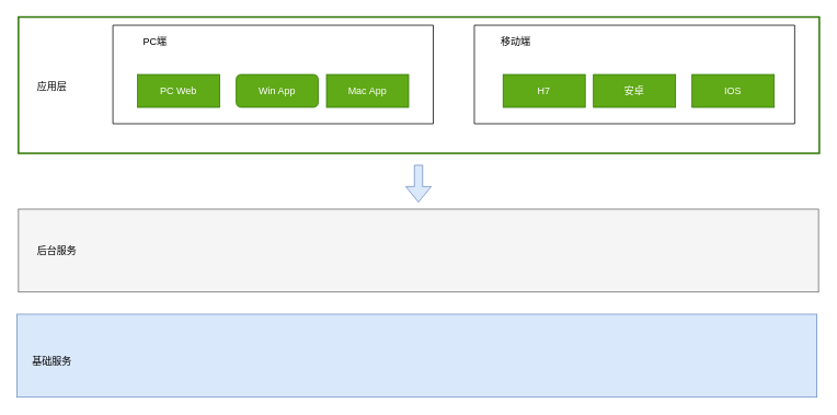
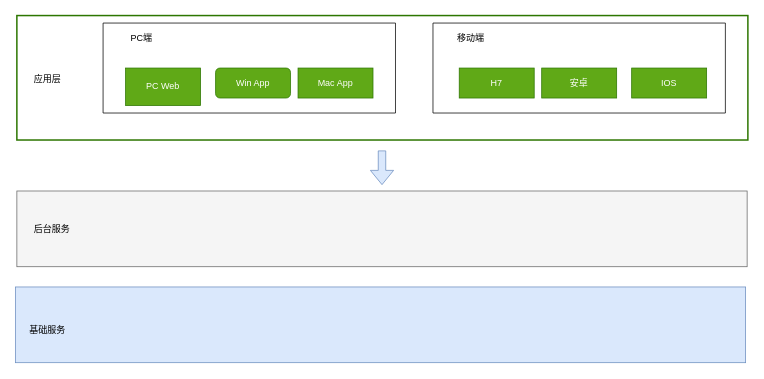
- <mxCell id="6" value="PC Web" style="rounded=0;whiteSpace=wrap;html=1;fillColor=#60a917;fontColor=#ffffff;strokeColor=#2D7600;" vertex="1" parent="5"><mxGeometry x="30" y="60" width="100" height="40" as="geometry" /></mxCell>
+ <mxCell id="6" value="PC Web" style="rounded=0;whiteSpace=wrap;html=1;fillColor=#60a917;fontColor=#ffffff;strokeColor=#2D7600;" vertex="1" parent="5"><mxGeometry x="30" y="60" width="100" height="50" as="geometry" /></mxCell>
